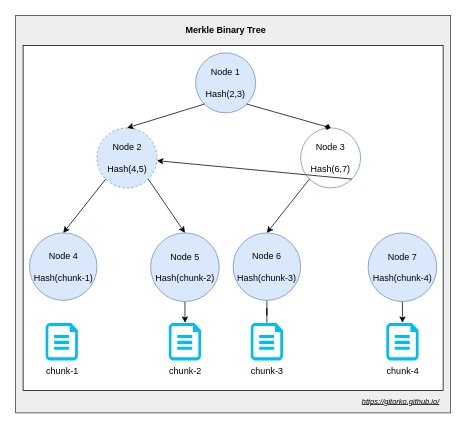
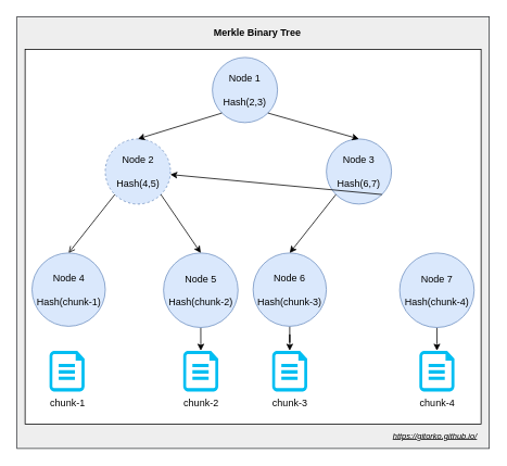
- <mxCell id="24" value="Merkle Binary Tree" style="text;html=1;strokeColor=none;fillColor=none;align=center;verticalAlign=middle;whiteSpace=wrap;rounded=0;fontStyle=1" parent="1" vertex="1"><mxGeometry x="231.5" y="30" width="137" height="20" as="geometry" /></mxCell>
+ <mxCell id="24" value="Merkle Binary Tree" style="text;html=1;strokeColor=none;fillColor=none;align=center;verticalAlign=middle;whiteSpace=wrap;rounded=0;fontStyle=1" parent="1" vertex="1"><mxGeometry x="246.5" y="30" width="137" height="20" as="geometry" /></mxCell>
- <mxCell id="23" value="" style="endArrow=diamond;html=1;entryX=0.5;entryY=0;entryDx=0;entryDy=0;exitX=1;exitY=1;exitDx=0;exitDy=0;" parent="1" source="4" target="6" edge="1"><mxGeometry width="50" height="50" relative="1" as="geometry"><mxPoint x="281.716" y="148.284" as="sourcePoint" /><mxPoint x="230" y="190" as="targetPoint" /></mxGeometry></mxCell>
+ <mxCell id="23" value="" style="endArrow=classic;html=1;entryX=0.5;entryY=0;entryDx=0;entryDy=0;exitX=1;exitY=1;exitDx=0;exitDy=0;" parent="1" source="4" target="6" edge="1"><mxGeometry width="50" height="50" relative="1" as="geometry"><mxPoint x="281.716" y="148.284" as="sourcePoint" /><mxPoint x="230" y="190" as="targetPoint" /></mxGeometry></mxCell>
- <mxCell id="6" value="Node 3&lt;br&gt;&lt;br&gt;Hash(6,7)" style="ellipse;whiteSpace=wrap;html=1;aspect=fixed;fillColor=#ffffff;strokeColor=#6c8ebf;" parent="1" vertex="1"><mxGeometry x="400" y="170" width="80" height="80" as="geometry" /></mxCell>
+ <mxCell id="6" value="Node 3&lt;br&gt;&lt;br&gt;Hash(6,7)" style="ellipse;whiteSpace=wrap;html=1;aspect=fixed;fillColor=#dae8fc;strokeColor=#6c8ebf;" parent="1" vertex="1"><mxGeometry x="400" y="170" width="80" height="80" as="geometry" /></mxCell>
- <mxCell id="18" value="" style="endArrow=classic;html=1;entryX=0.5;entryY=0;entryDx=0;entryDy=0;exitX=0;exitY=1;exitDx=0;exitDy=0;" parent="1" source="5" target="7" edge="1"><mxGeometry width="50" height="50" relative="1" as="geometry"><mxPoint x="170" y="270" as="sourcePoint" /><mxPoint x="220" y="220" as="targetPoint" /></mxGeometry></mxCell>
+ <mxCell id="18" value="" style="endArrow=open;html=1;entryX=0.5;entryY=0;entryDx=0;entryDy=0;exitX=0;exitY=1;exitDx=0;exitDy=0;" parent="1" source="5" target="7" edge="1"><mxGeometry width="50" height="50" relative="1" as="geometry"><mxPoint x="170" y="270" as="sourcePoint" /><mxPoint x="220" y="220" as="targetPoint" /></mxGeometry></mxCell>
- <mxCell id="10" value="" style="edgeStyle=orthogonalEdgeStyle;rounded=0;orthogonalLoop=1;jettySize=auto;html=1;endArrow=none;" parent="1" source="11" target="16" edge="1"><mxGeometry relative="1" as="geometry" /></mxCell>
+ <mxCell id="10" value="" style="edgeStyle=orthogonalEdgeStyle;rounded=0;orthogonalLoop=1;jettySize=auto;html=1;" parent="1" source="11" target="16" edge="1"><mxGeometry relative="1" as="geometry" /></mxCell>
